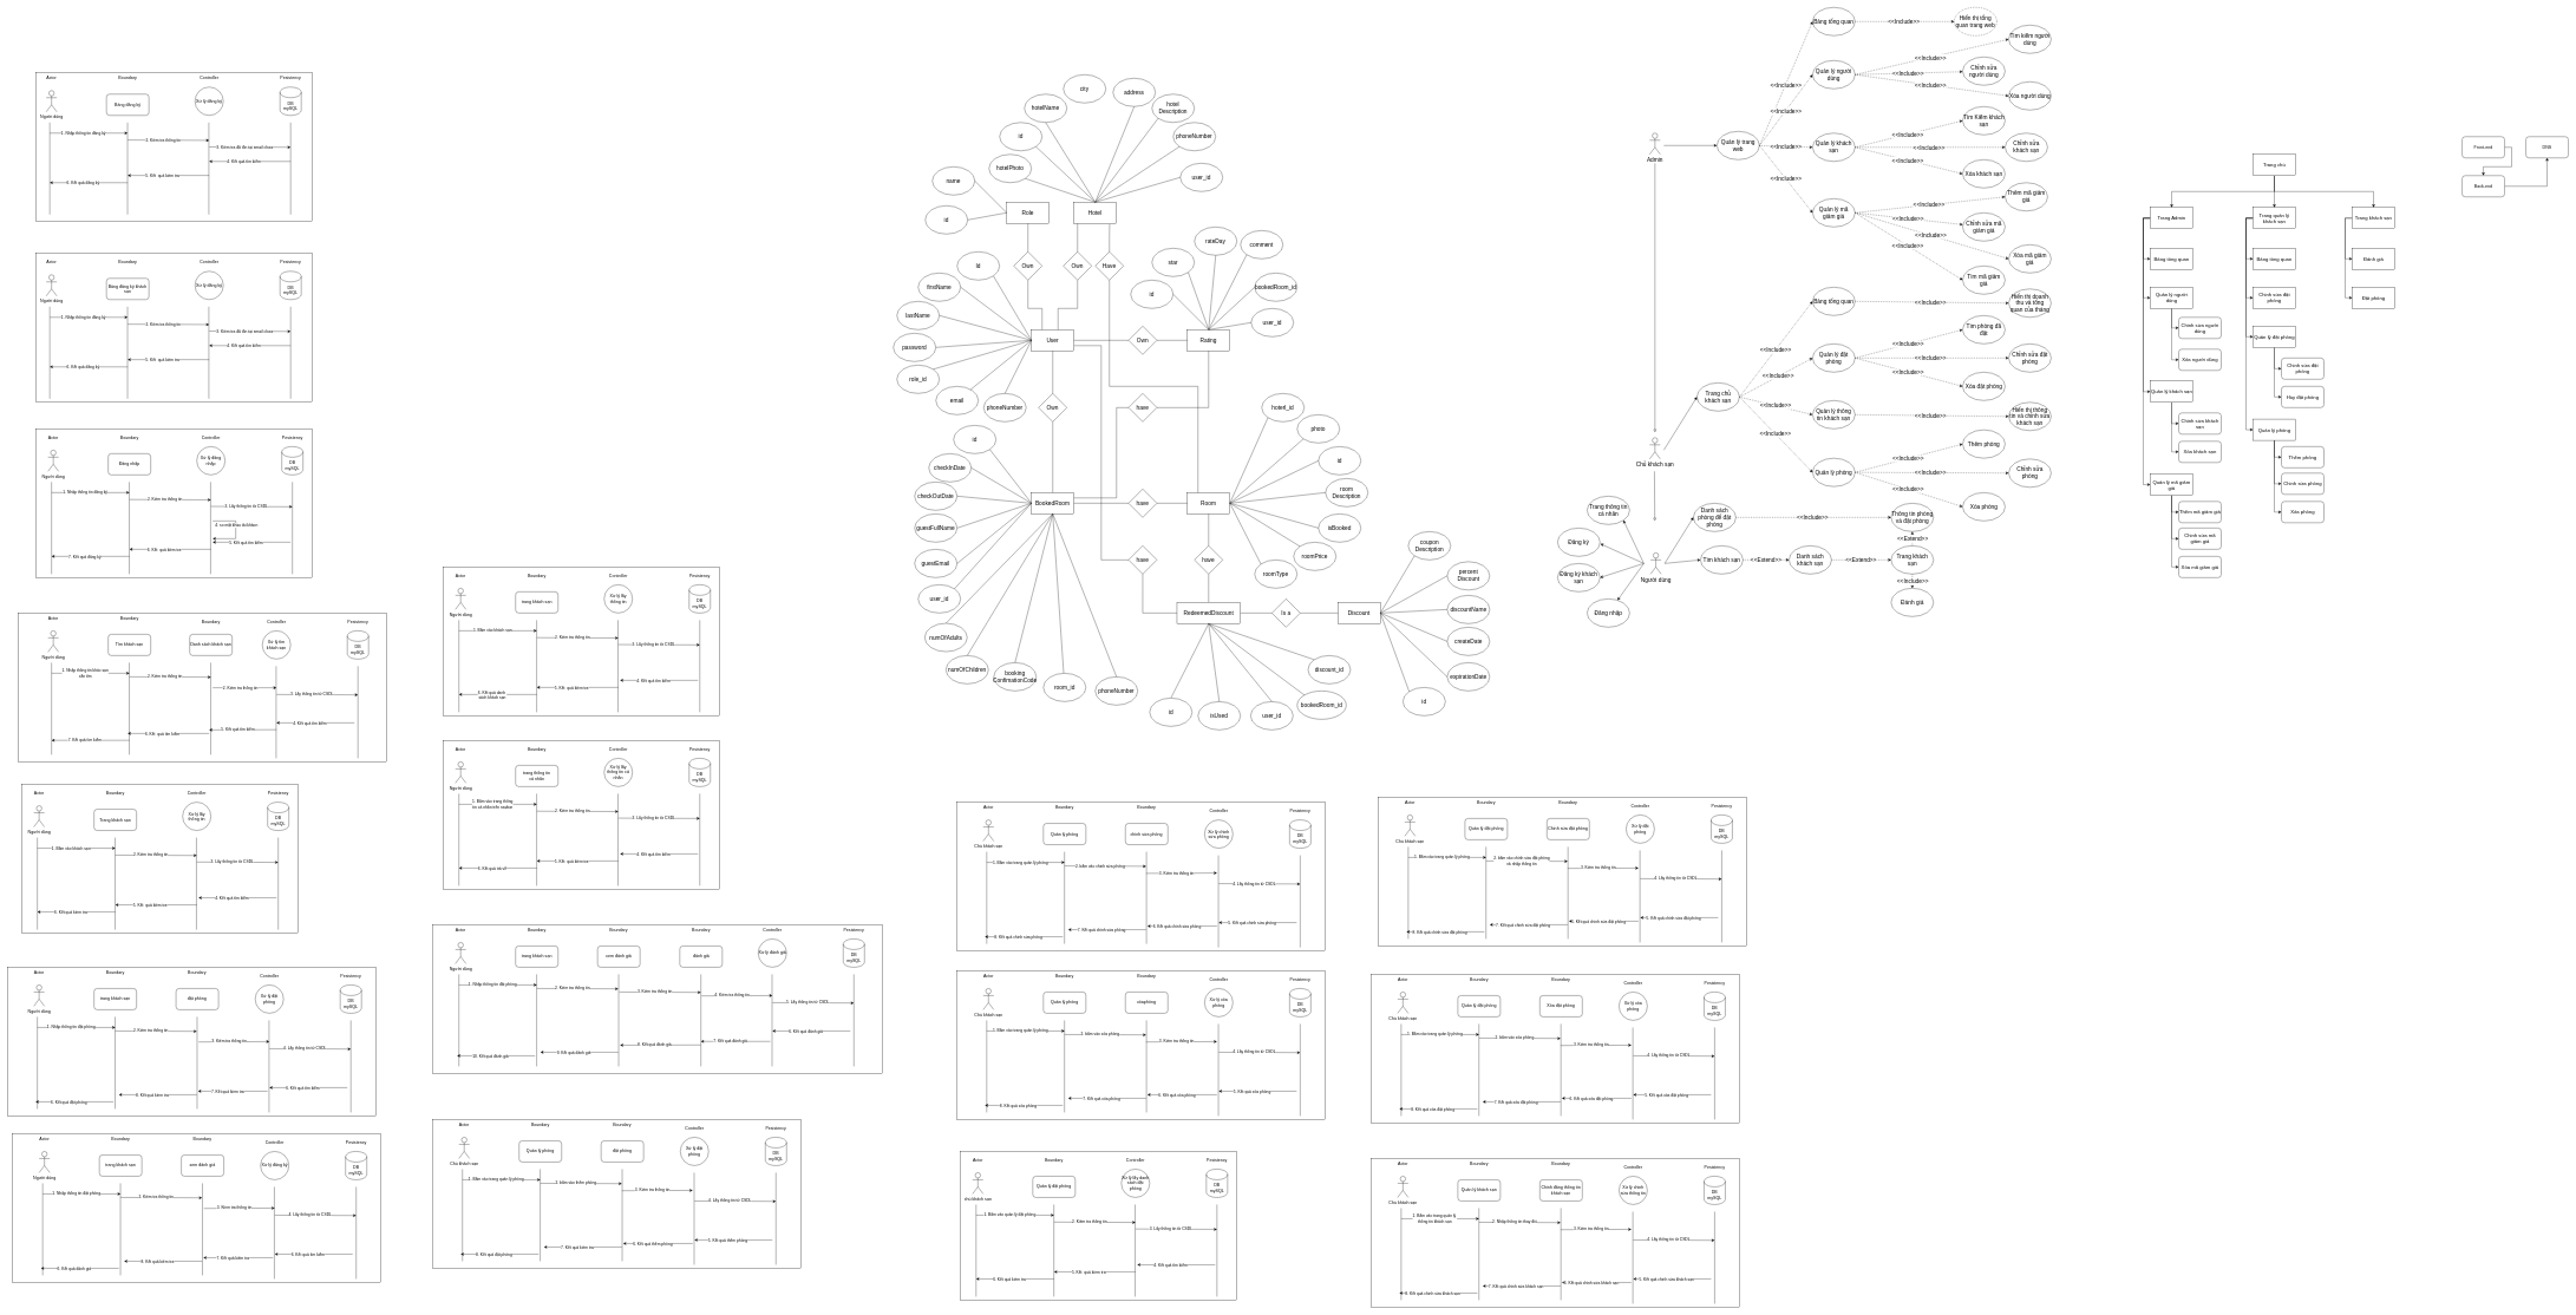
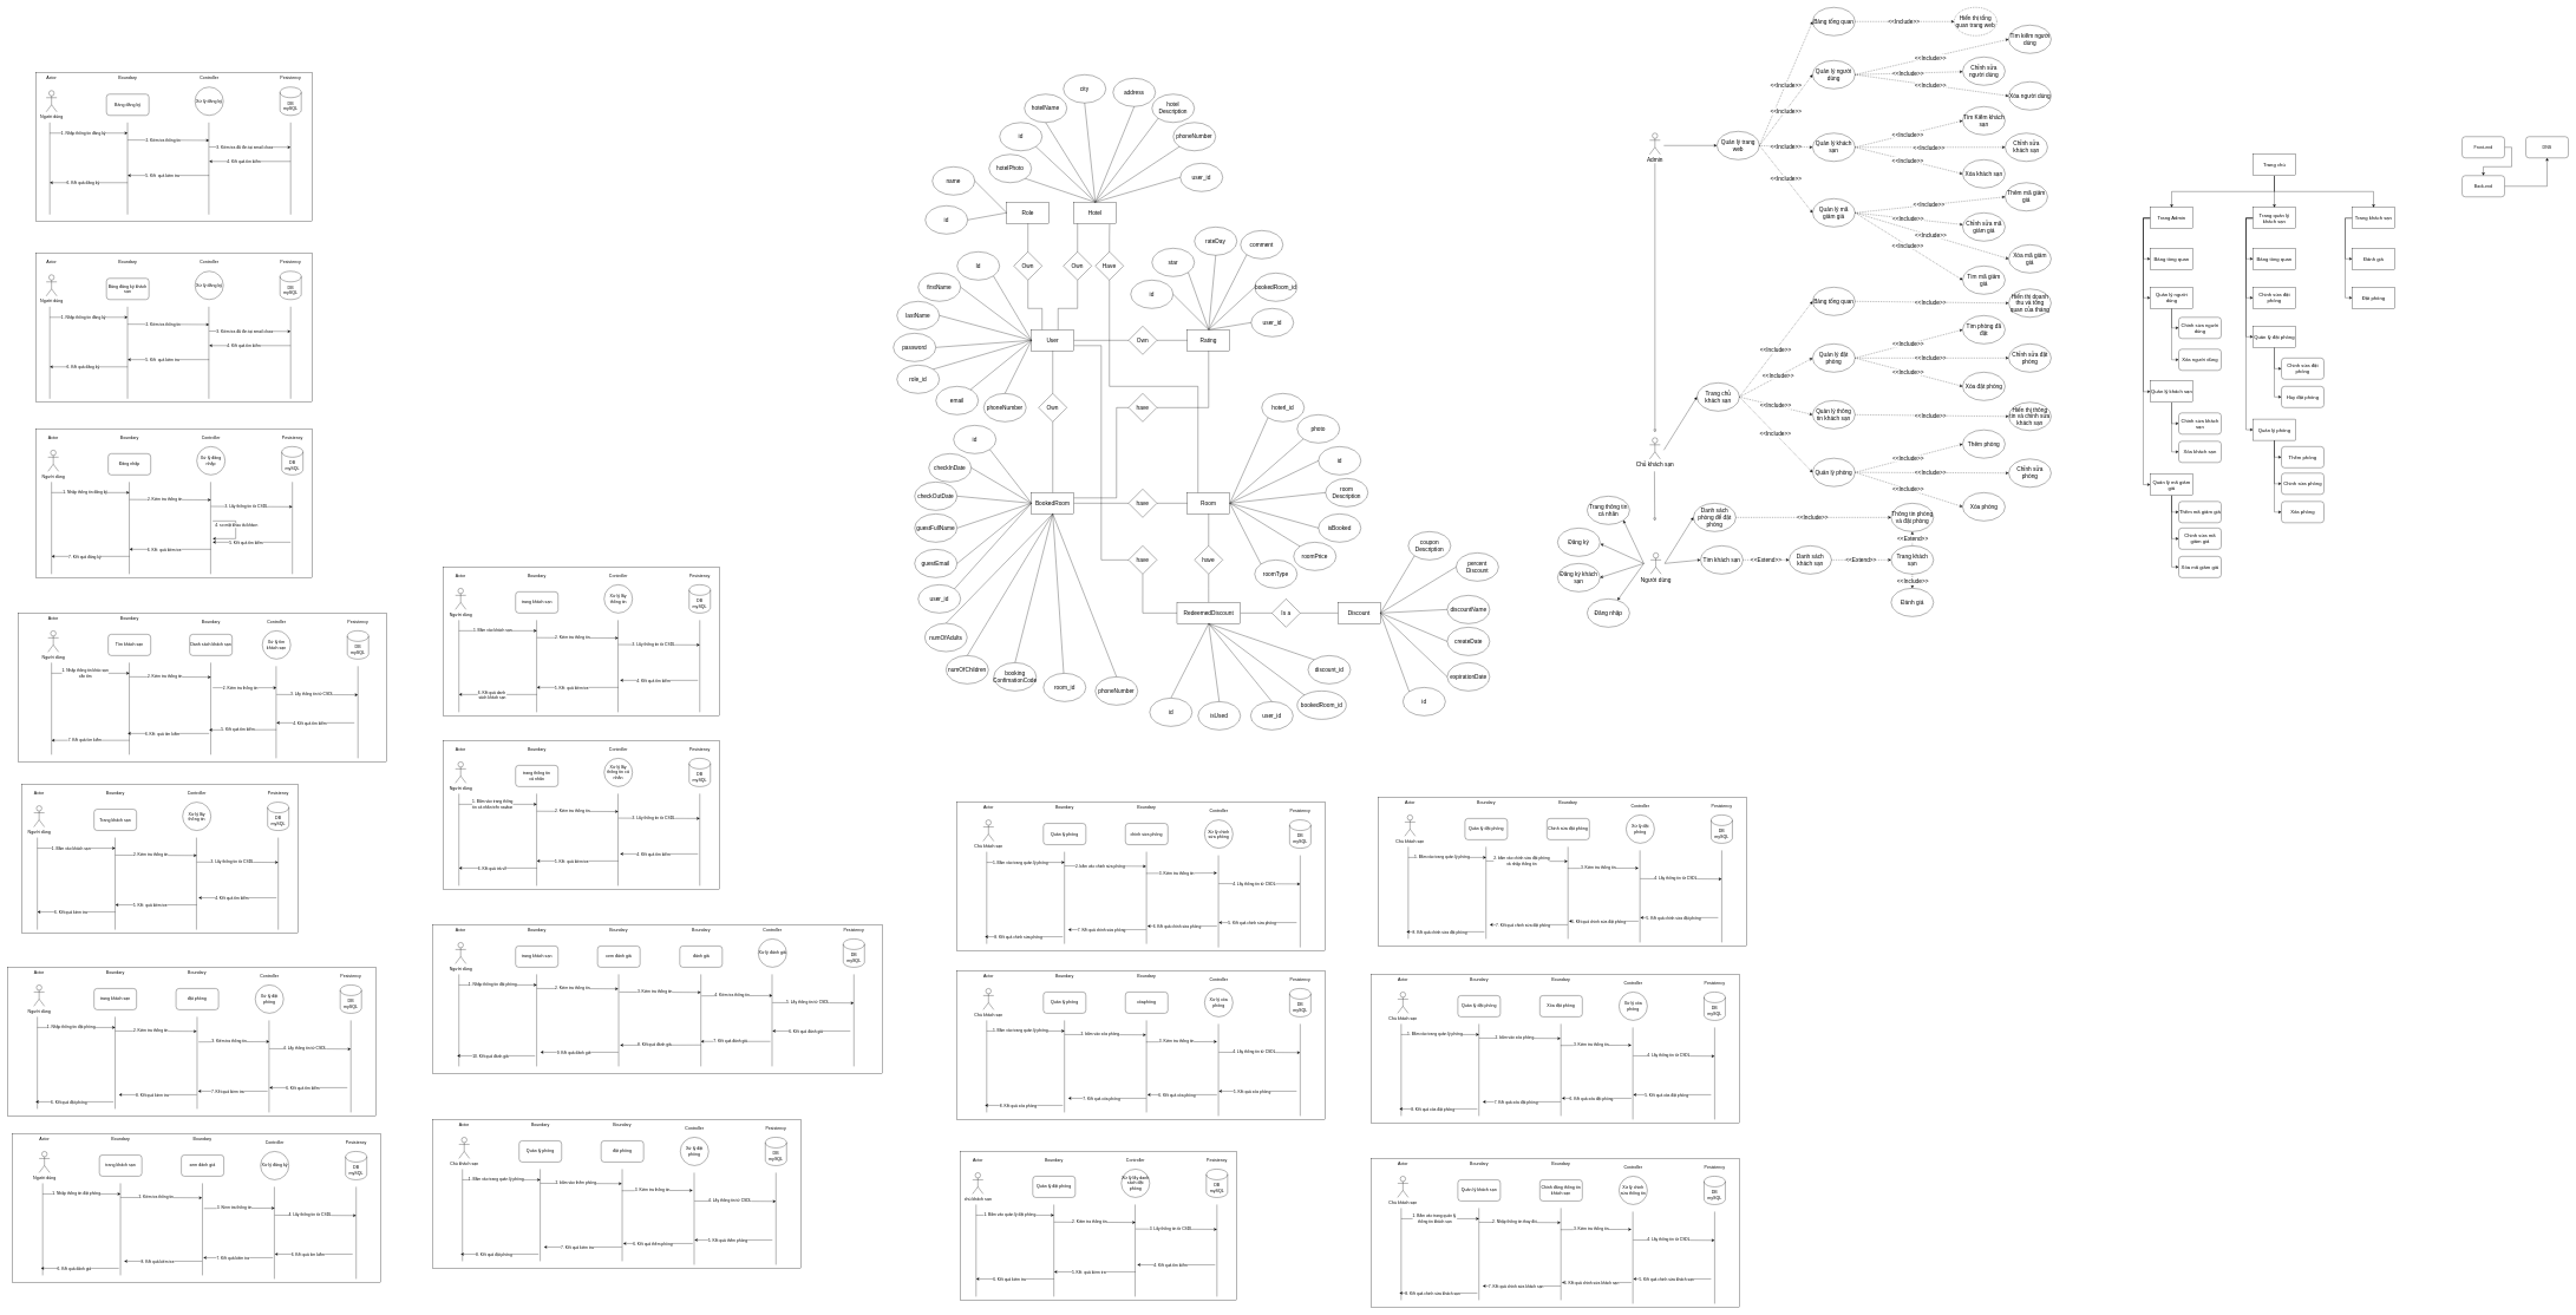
+ <mxCell id="115" value="" style="endArrow=none;html=1;rounded=0;entryX=0.5;entryY=1;entryDx=0;entryDy=0;exitX=0.5;exitY=0;exitDx=0;exitDy=0;" parent="1" source="39" target="106" edge="1"><mxGeometry width="50" height="50" relative="1" as="geometry"><mxPoint x="3198.43" y="325" as="sourcePoint" /><mxPoint x="3336.43" y="163" as="targetPoint" /></mxGeometry></mxCell>
- <mxCell id="79" value="percent&lt;div&gt;Discount&lt;/div&gt;" style="ellipse;whiteSpace=wrap;html=1;fontSize=16;" parent="1" vertex="1"><mxGeometry x="4085" y="1585" width="120" height="80" as="geometry" /></mxCell>
+ <mxCell id="79" value="percent&lt;div&gt;Discount&lt;/div&gt;" style="ellipse;whiteSpace=wrap;html=1;fontSize=16;" parent="1" vertex="1"><mxGeometry x="4110" y="1560" width="120" height="80" as="geometry" /></mxCell>
